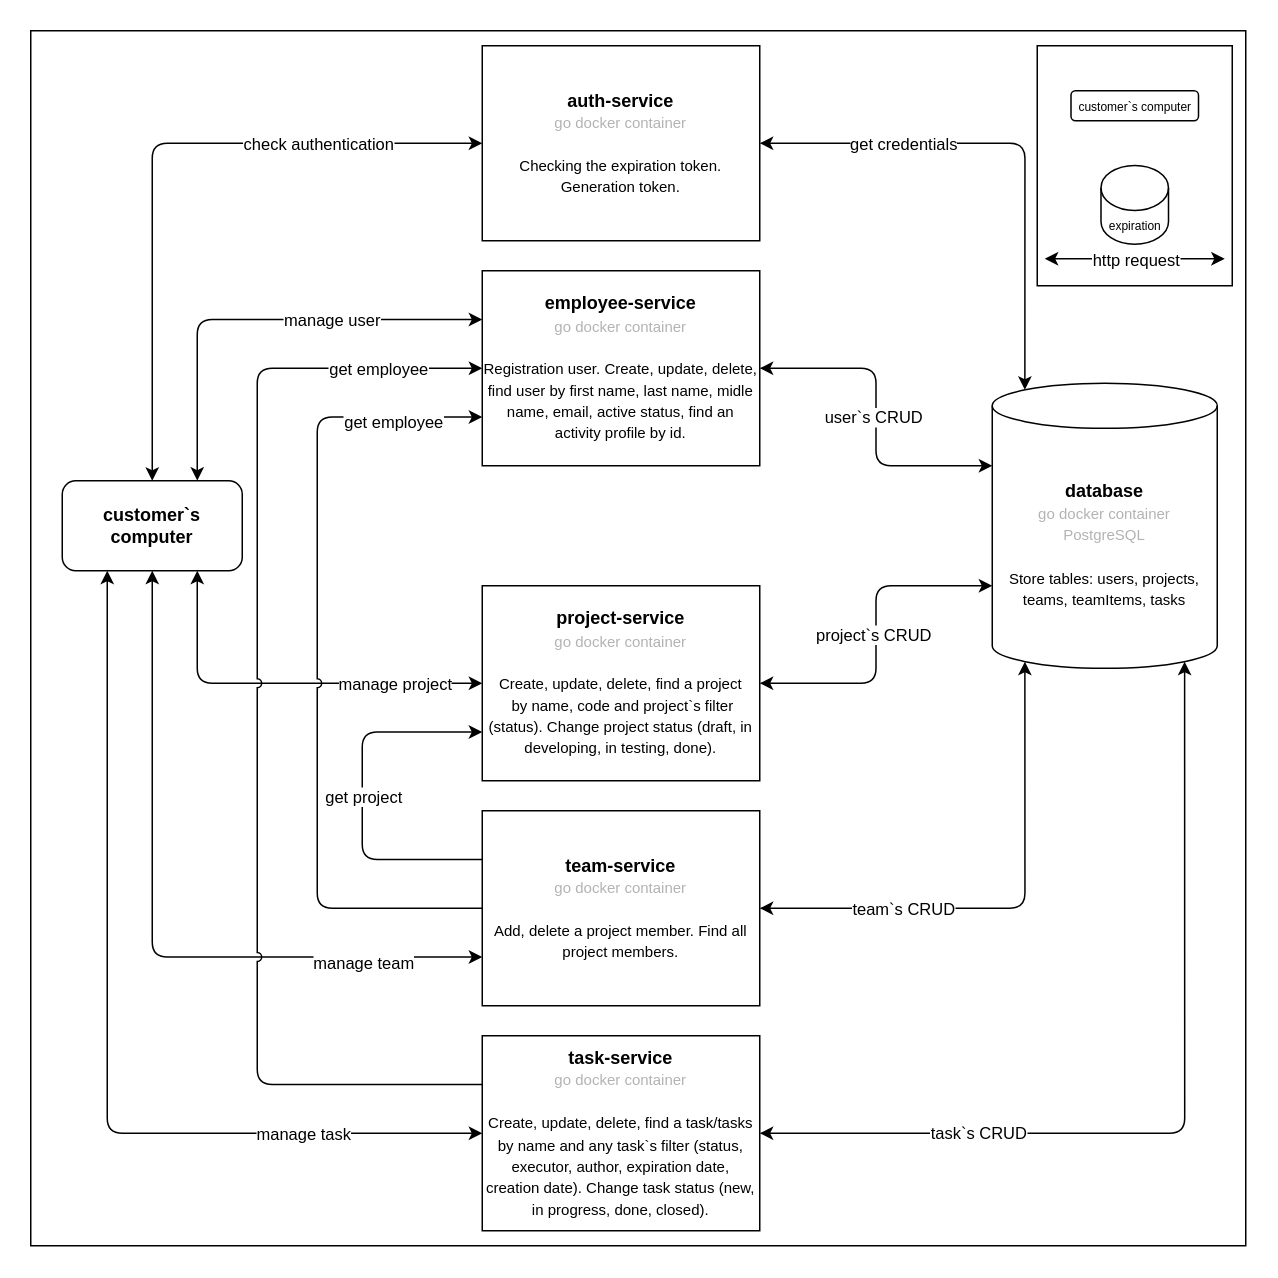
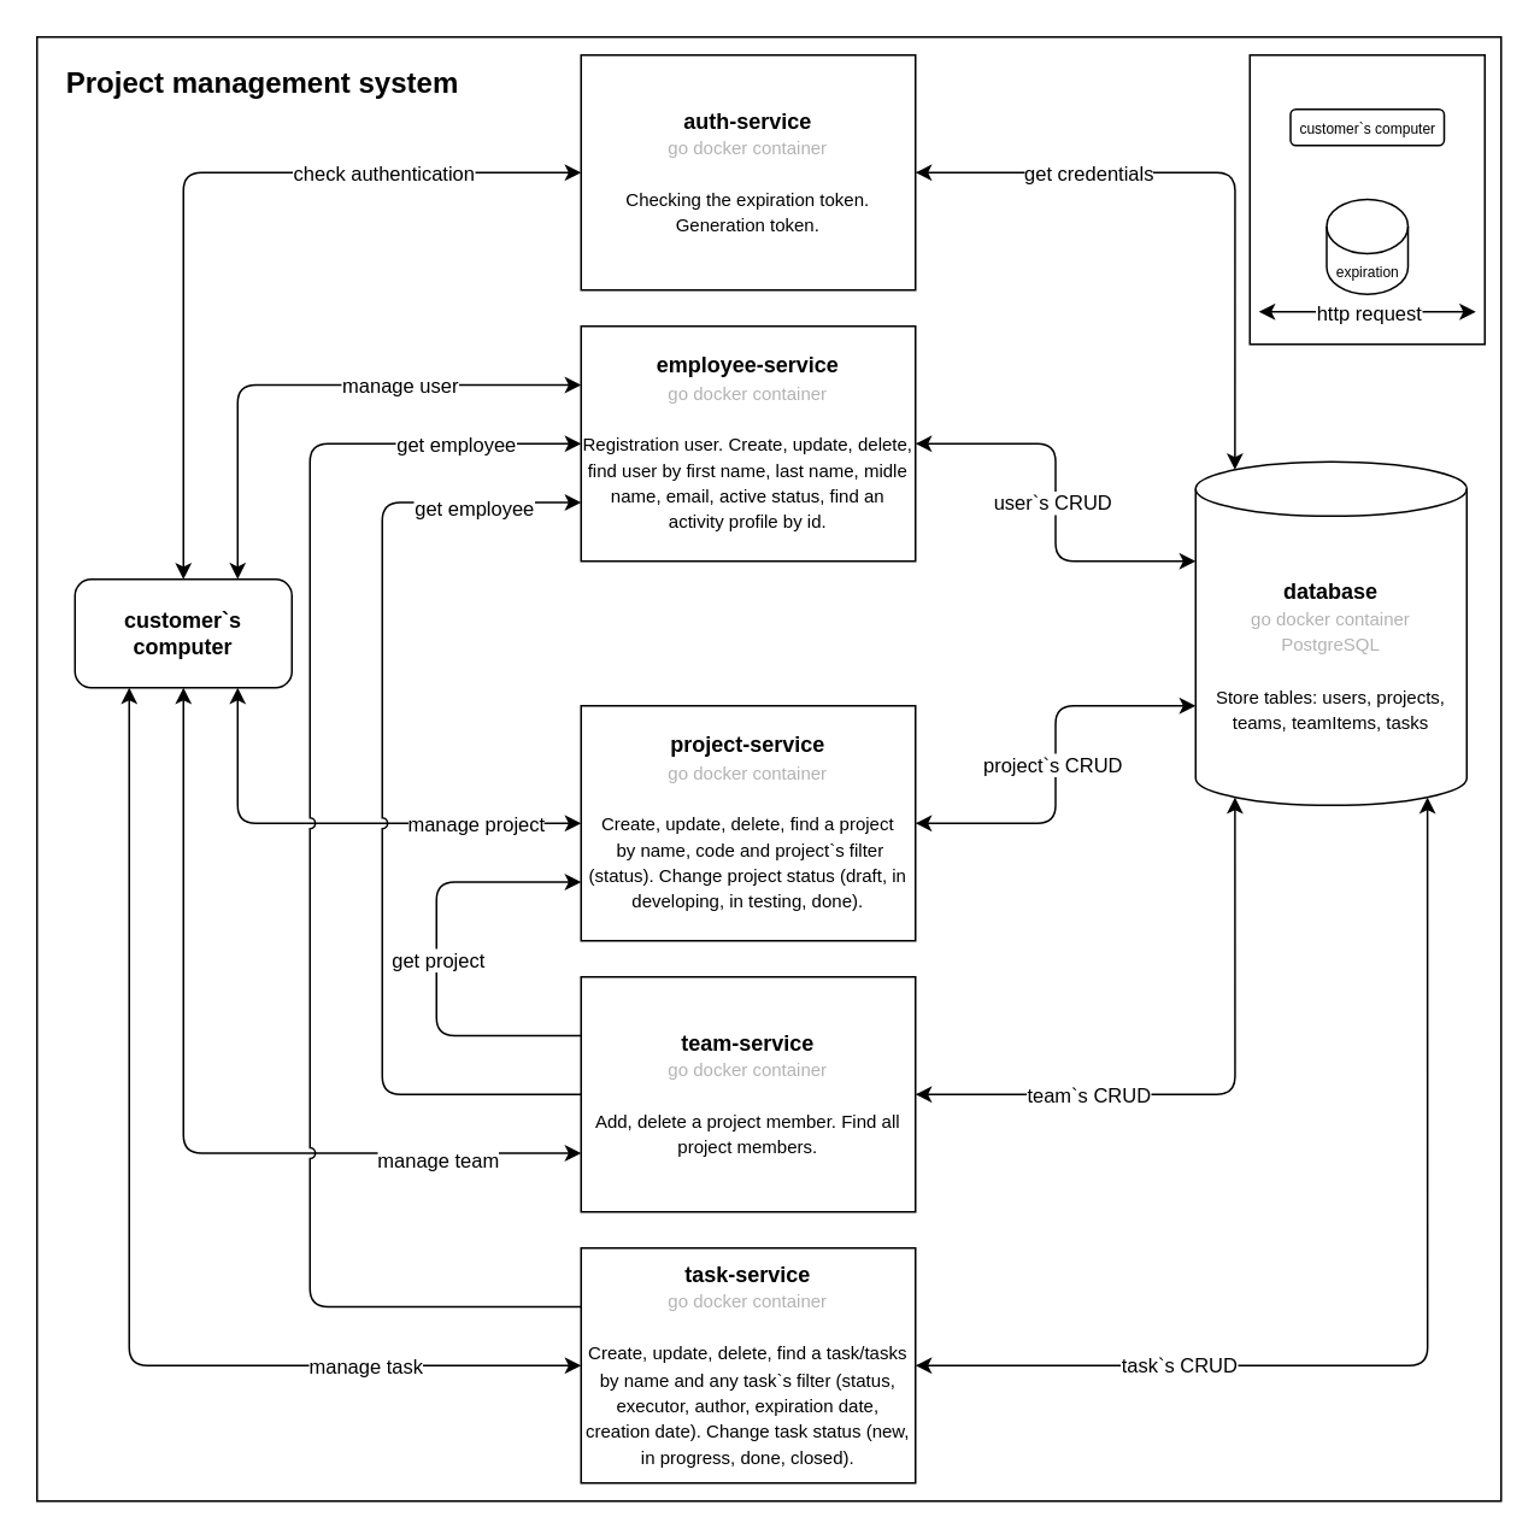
+ <mxCell id="28" value="&lt;font style=&quot;font-size: 16px;&quot;&gt;Project management system&lt;/font&gt;" style="text;html=1;strokeColor=none;fillColor=none;align=center;verticalAlign=middle;whiteSpace=wrap;rounded=0;fontStyle=1" parent="1" vertex="1"><mxGeometry x="20" y="30" width="250" height="30" as="geometry" /></mxCell>
